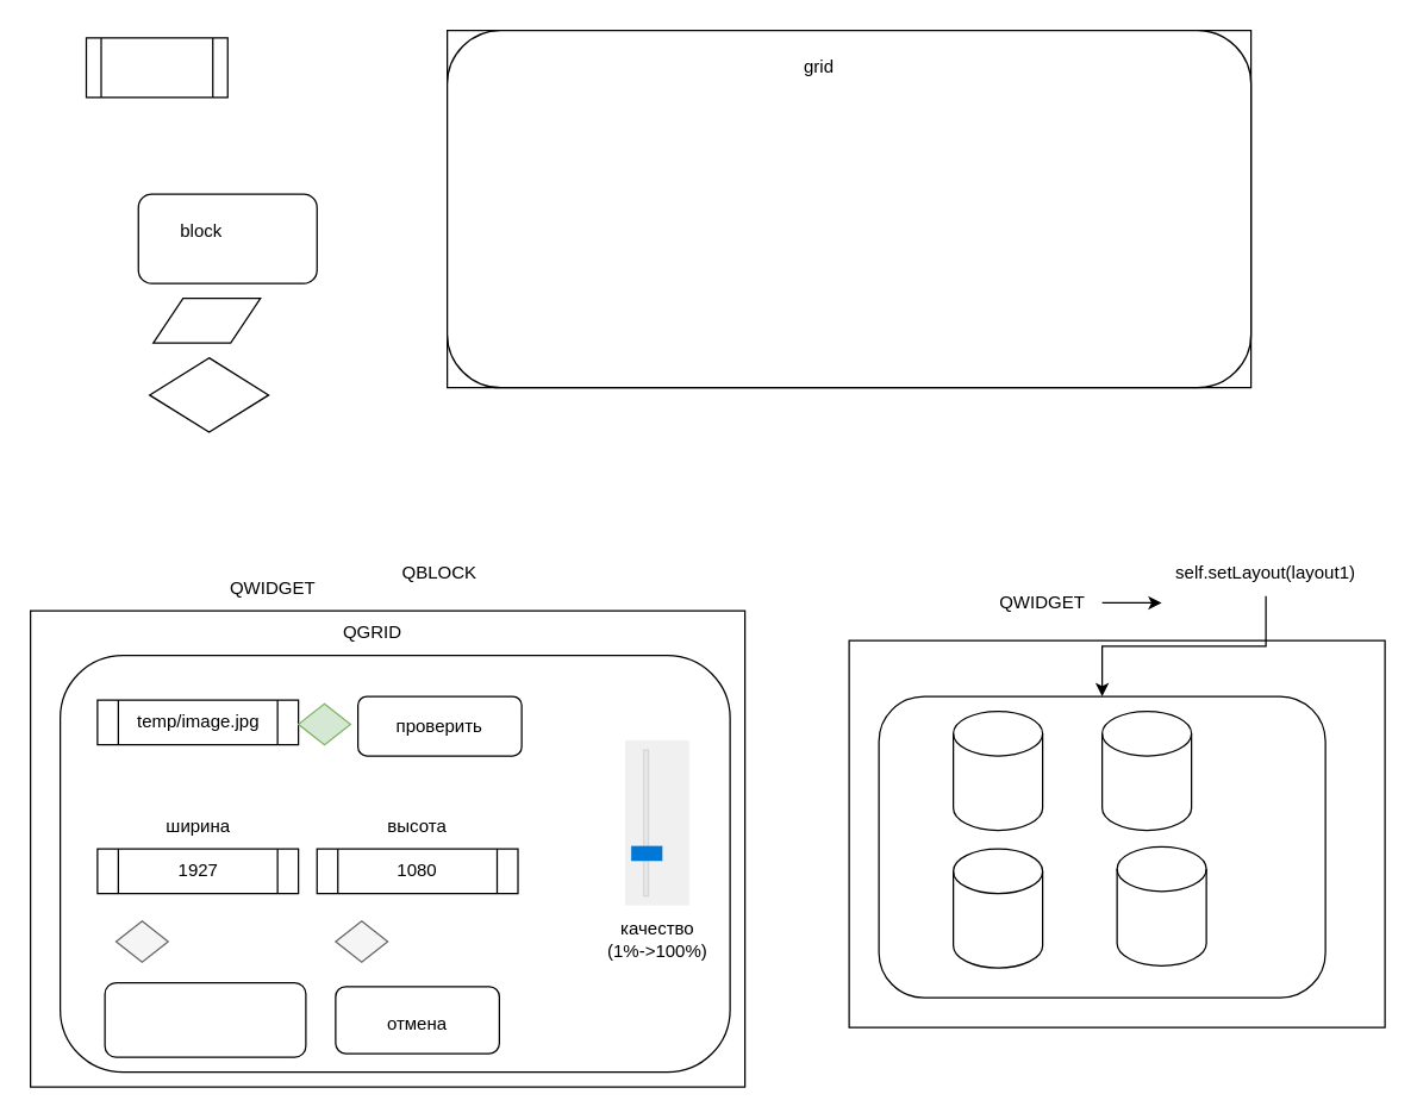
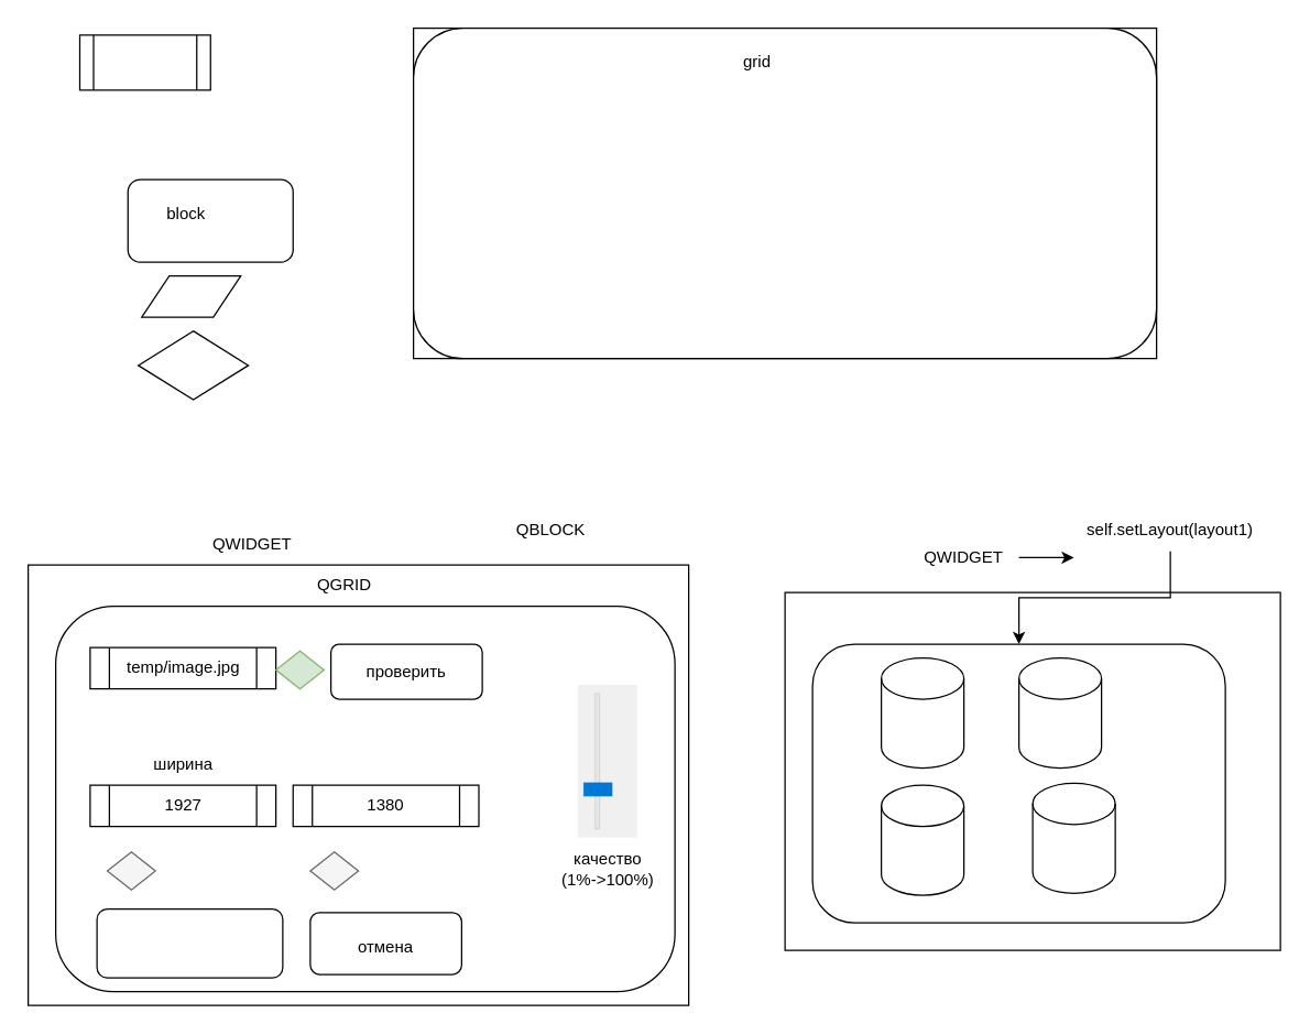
- <mxCell id="34" value="QBLOCK" style="text;html=1;strokeColor=none;fillColor=none;align=center;verticalAlign=middle;whiteSpace=wrap;rounded=0;" parent="1" vertex="1"><mxGeometry x="265" y="370" width="60" height="30" as="geometry" /></mxCell>
+ <mxCell id="34" value="QBLOCK" style="text;html=1;strokeColor=none;fillColor=none;align=center;verticalAlign=middle;whiteSpace=wrap;rounded=0;" parent="1" vertex="1"><mxGeometry x="370" y="370" width="60" height="30" as="geometry" /></mxCell>
- <mxCell id="17" value="высота" style="text;html=1;strokeColor=none;fillColor=none;align=center;verticalAlign=middle;whiteSpace=wrap;rounded=0;" parent="1" vertex="1"><mxGeometry x="250" y="540" width="60" height="30" as="geometry" /></mxCell>
- <mxCell id="19" value="1080" style="text;html=1;strokeColor=none;fillColor=none;align=center;verticalAlign=middle;whiteSpace=wrap;rounded=0;" parent="1" vertex="1"><mxGeometry x="250" y="570" width="60" height="30" as="geometry" /></mxCell>
+ <mxCell id="19" value="1380" style="text;html=1;strokeColor=none;fillColor=none;align=center;verticalAlign=middle;whiteSpace=wrap;rounded=0;" parent="1" vertex="1"><mxGeometry x="250" y="570" width="60" height="30" as="geometry" /></mxCell>
